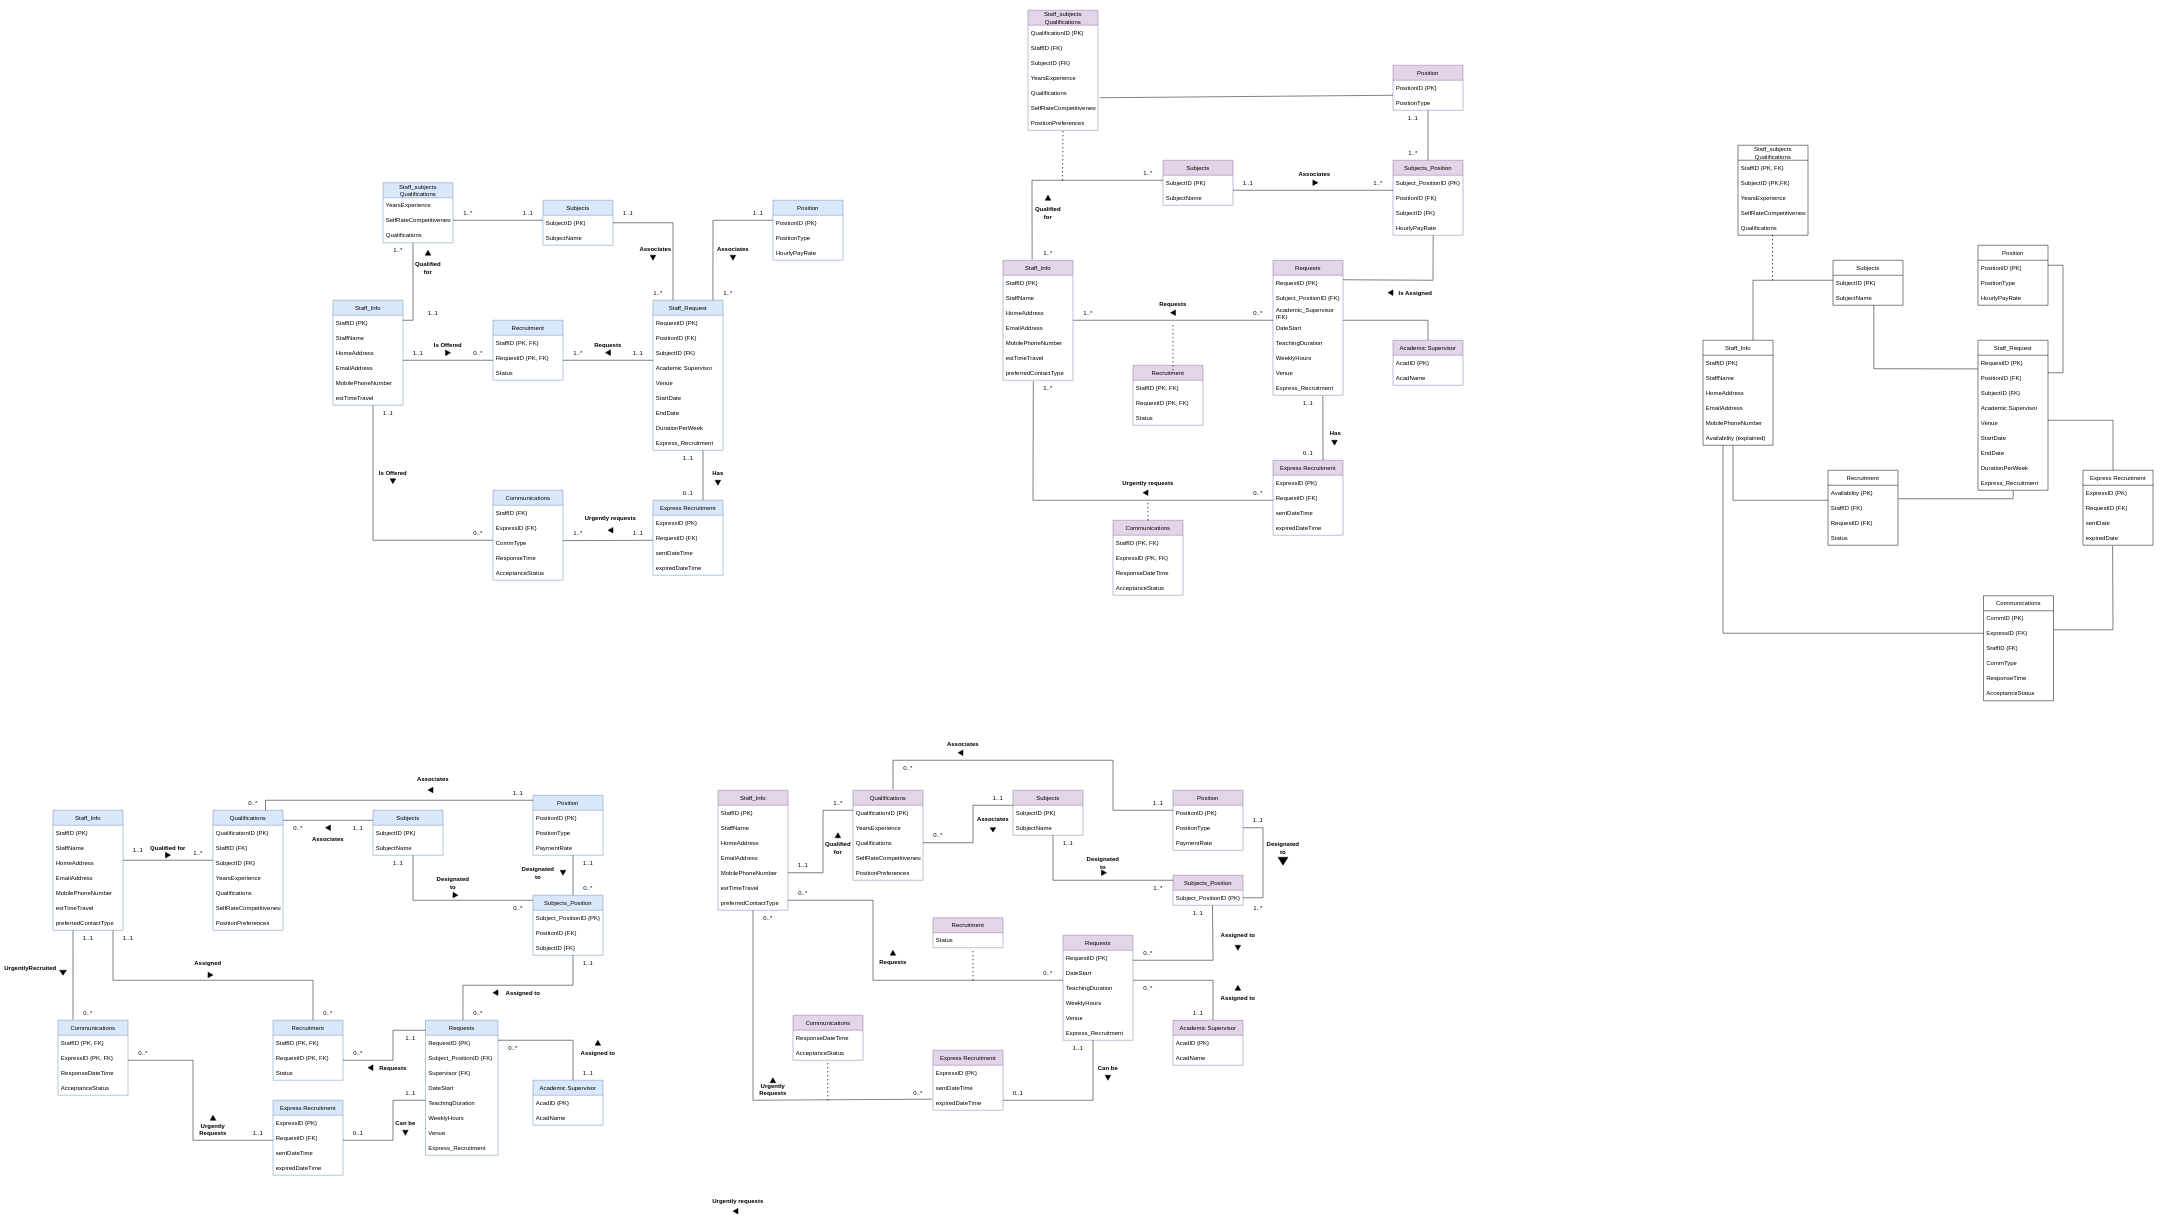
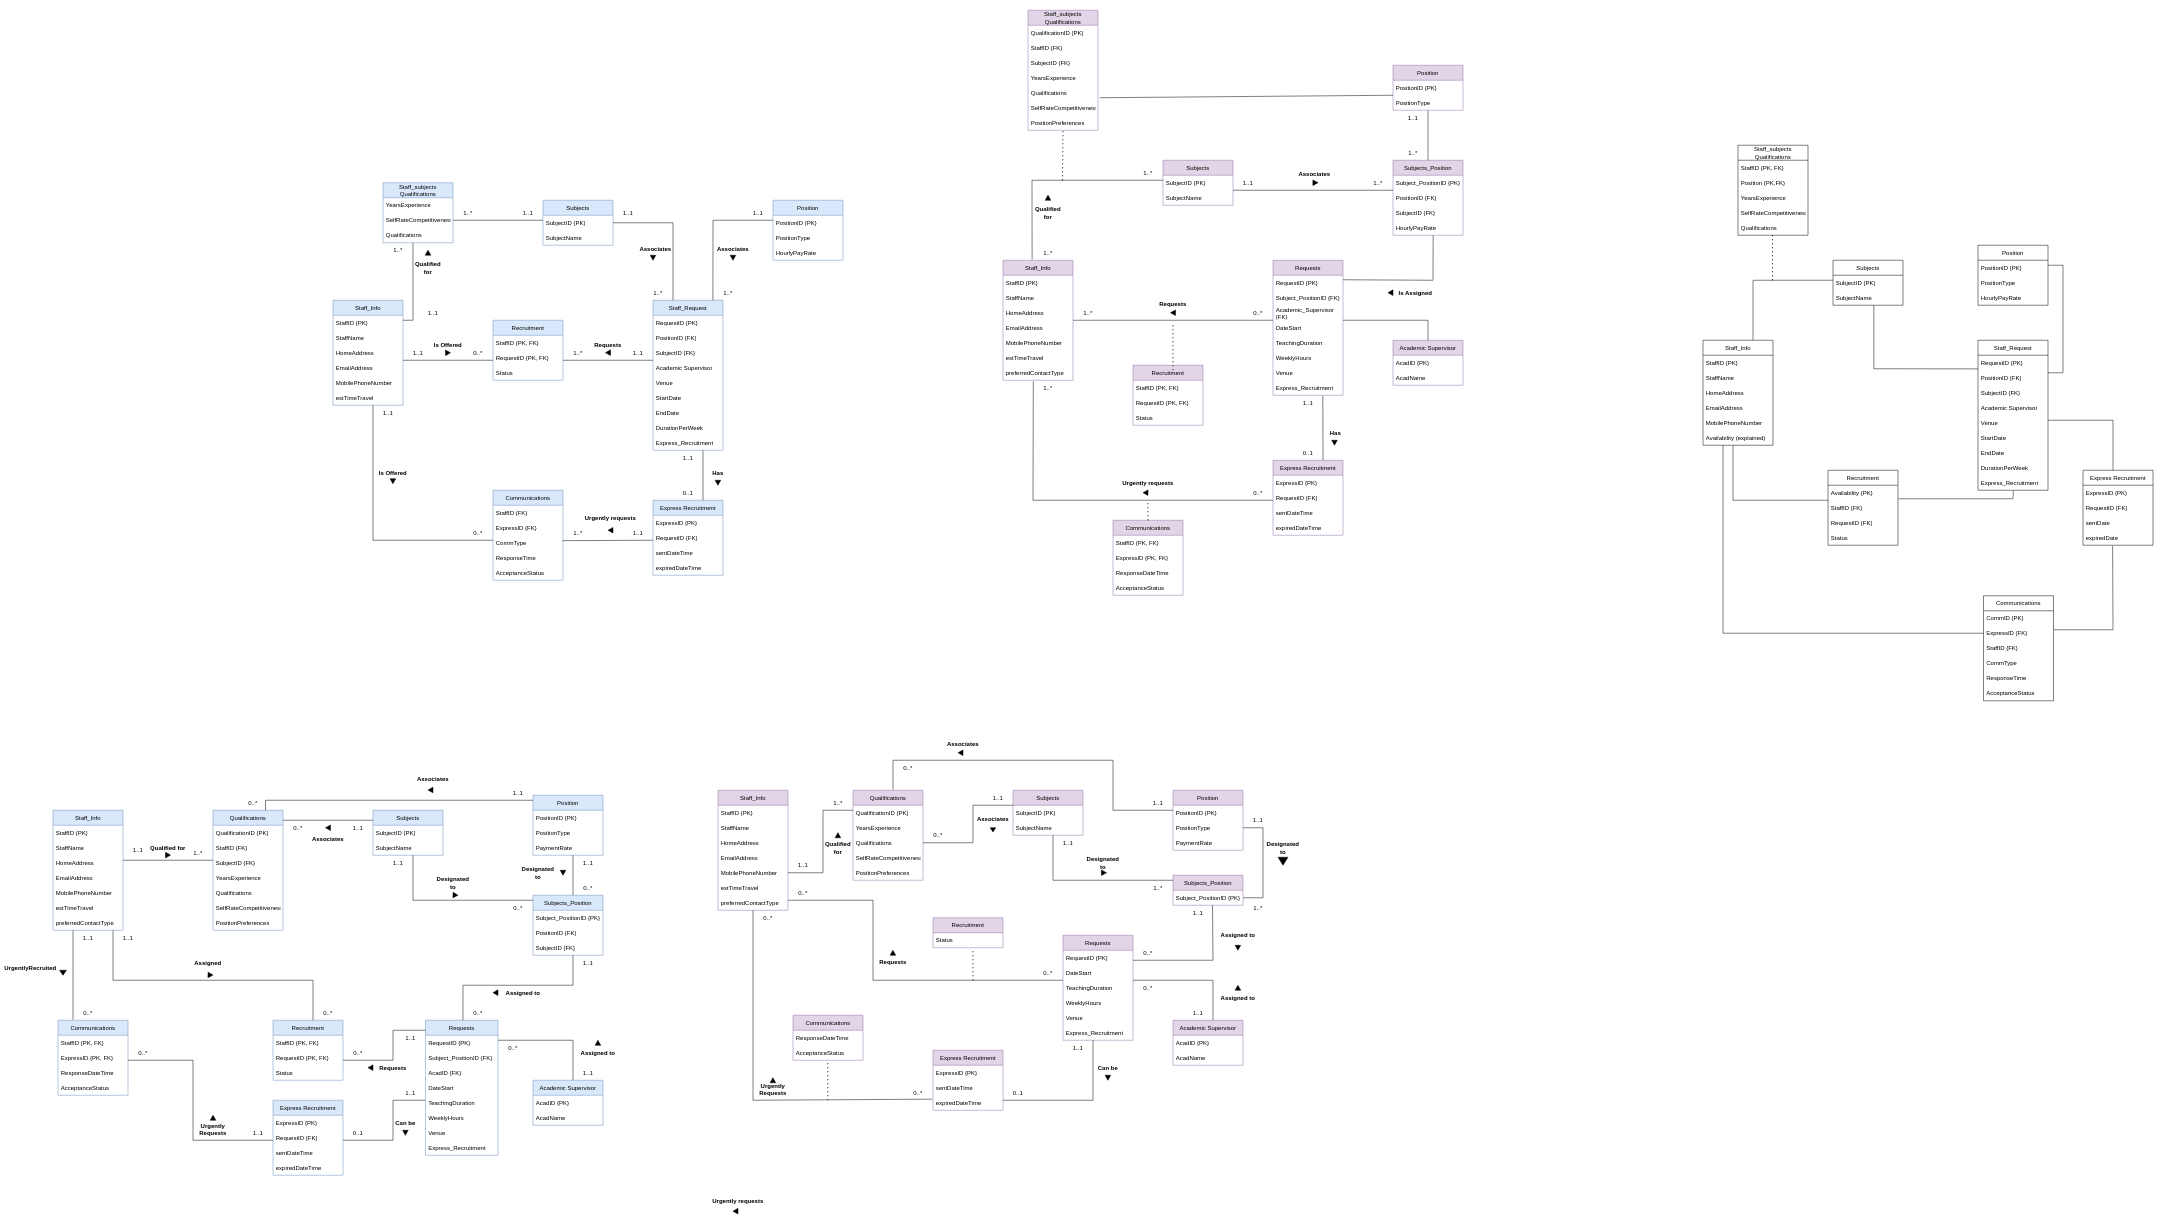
- <mxCell id="25" value="SubjectID {PK,FK}" style="text;strokeColor=none;fillColor=none;align=left;verticalAlign=middle;spacingLeft=4;spacingRight=4;overflow=hidden;points=[[0,0.5],[1,0.5]];portConstraint=eastwest;rotatable=0;whiteSpace=wrap;html=1;" parent="23" vertex="1"><mxGeometry y="60" width="140" height="30" as="geometry" /></mxCell>
+ <mxCell id="25" value="Position {PK,FK}" style="text;strokeColor=none;fillColor=none;align=left;verticalAlign=middle;spacingLeft=4;spacingRight=4;overflow=hidden;points=[[0,0.5],[1,0.5]];portConstraint=eastwest;rotatable=0;whiteSpace=wrap;html=1;" parent="23" vertex="1"><mxGeometry y="60" width="140" height="30" as="geometry" /></mxCell>
- <mxCell id="292" value="Supervisor {FK}" style="text;strokeColor=none;fillColor=none;align=left;verticalAlign=middle;spacingLeft=4;spacingRight=4;overflow=hidden;points=[[0,0.5],[1,0.5]];portConstraint=eastwest;rotatable=0;whiteSpace=wrap;html=1;" parent="289" vertex="1"><mxGeometry y="90" width="145" height="30" as="geometry" /></mxCell>
+ <mxCell id="292" value="AcadID {FK}" style="text;strokeColor=none;fillColor=none;align=left;verticalAlign=middle;spacingLeft=4;spacingRight=4;overflow=hidden;points=[[0,0.5],[1,0.5]];portConstraint=eastwest;rotatable=0;whiteSpace=wrap;html=1;" parent="289" vertex="1"><mxGeometry y="90" width="145" height="30" as="geometry" /></mxCell>
